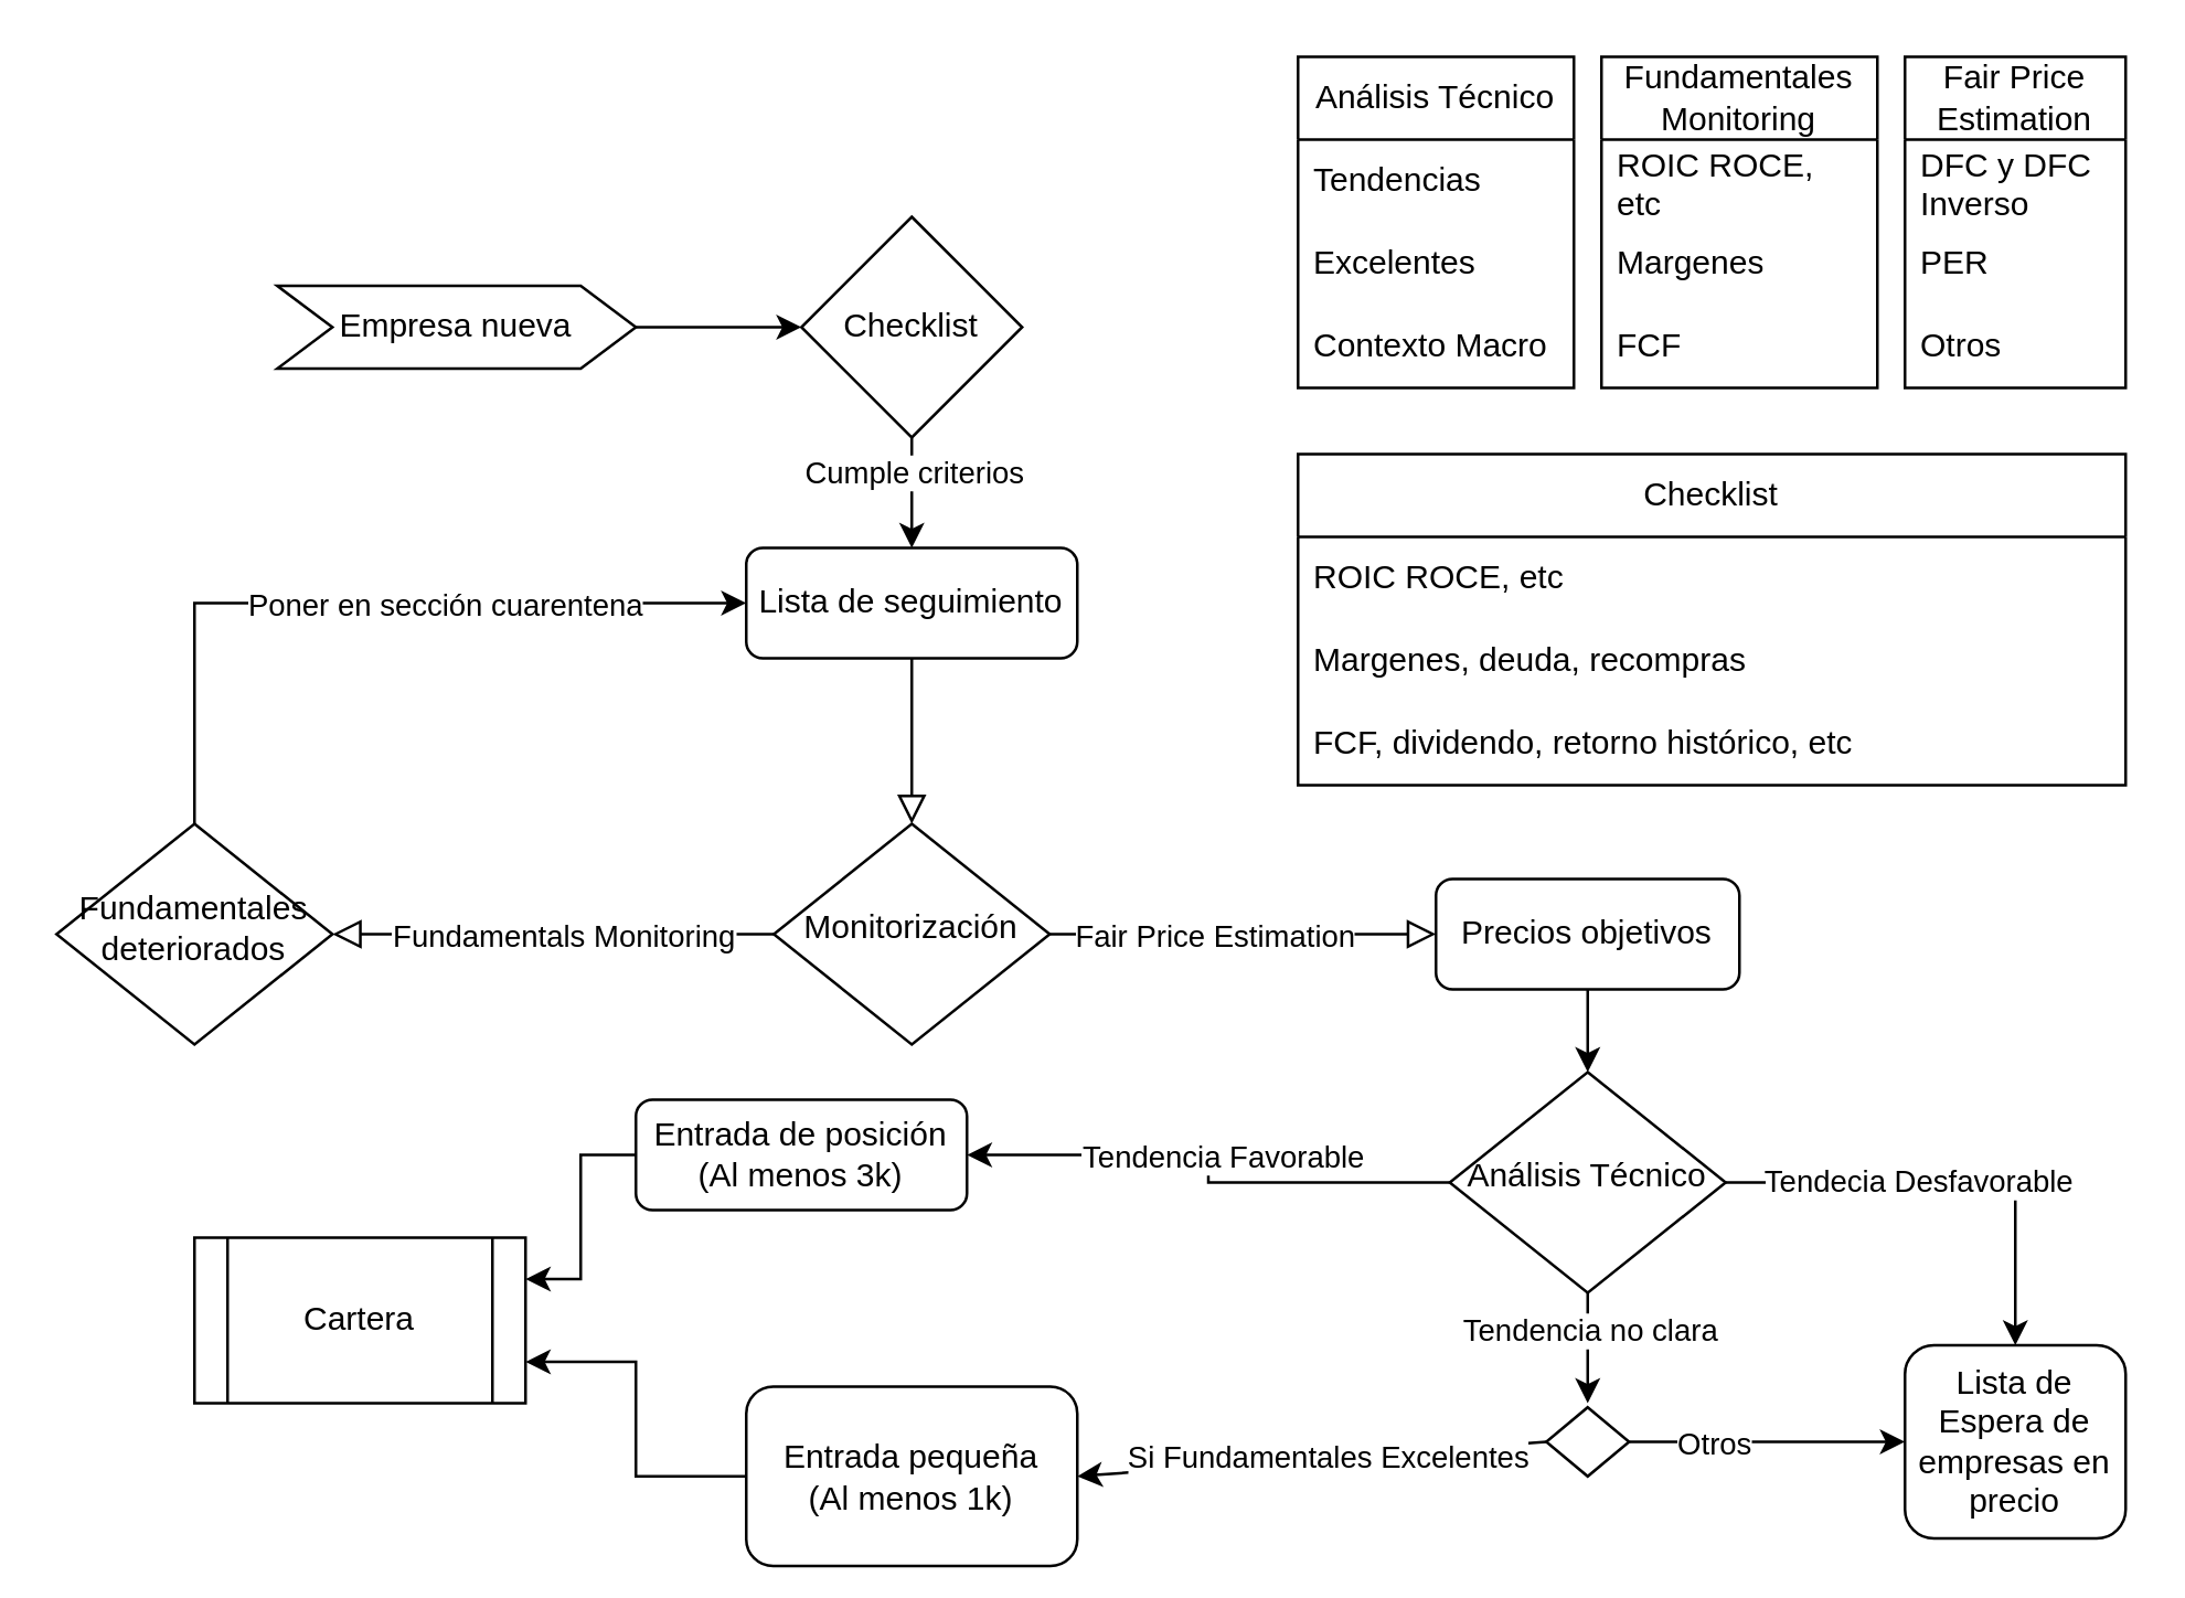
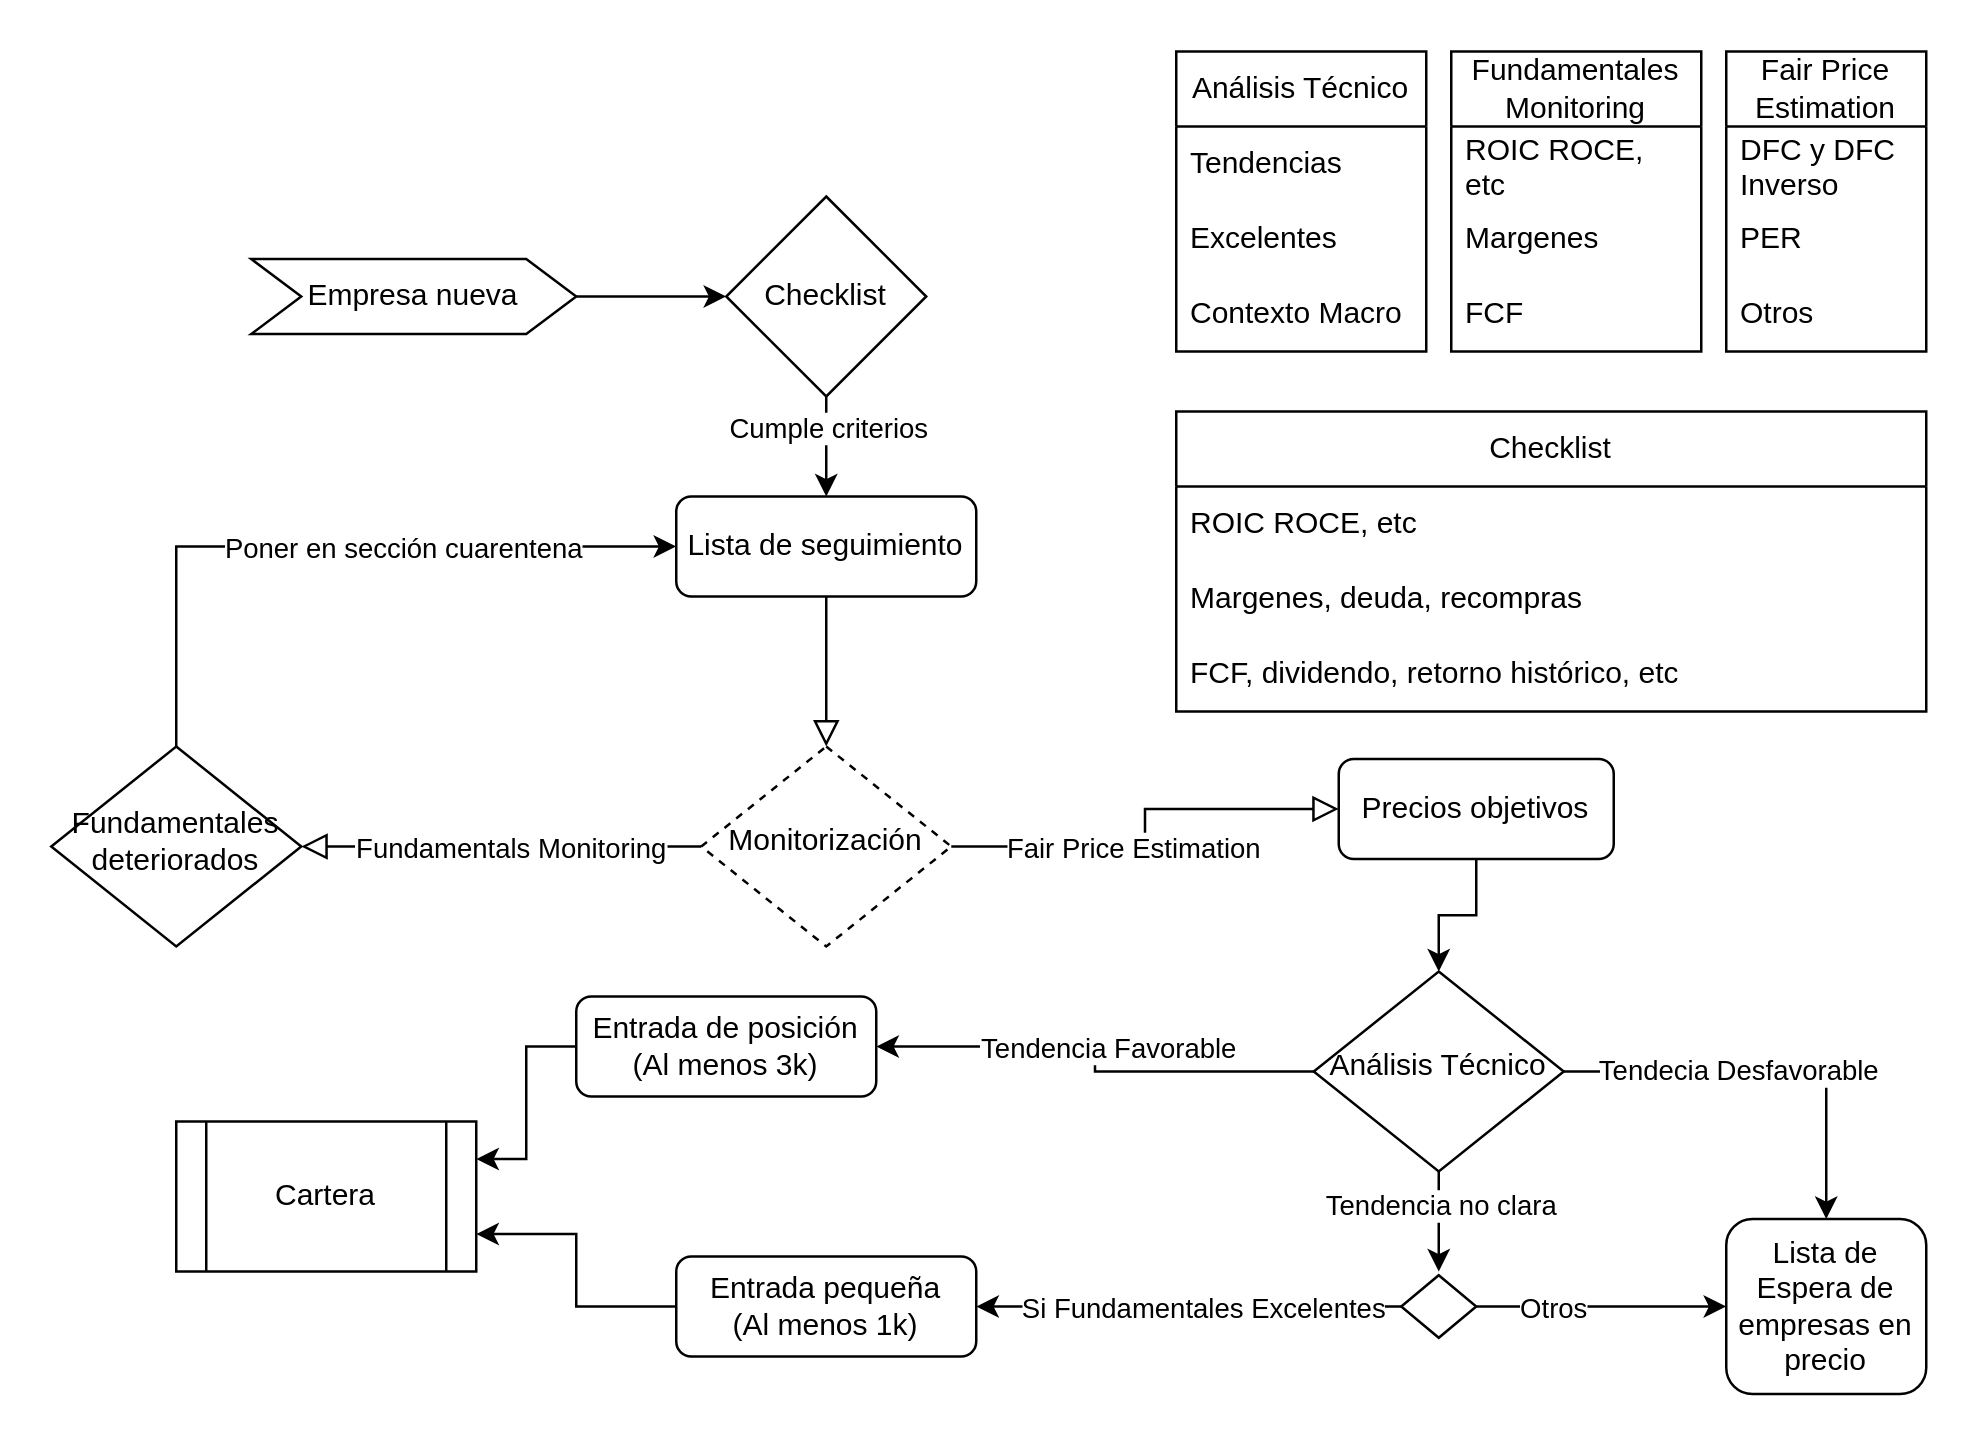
- <mxCell id="8" value="Monitorización" style="rhombus;whiteSpace=wrap;html=1;shadow=0;fontFamily=Helvetica;fontSize=12;align=center;strokeWidth=1;spacing=6;spacingTop=-4;" parent="1" vertex="1"><mxGeometry x="280" y="298" width="100" height="80" as="geometry" /></mxCell>
+ <mxCell id="8" value="Monitorización" style="rhombus;whiteSpace=wrap;html=1;shadow=0;fontFamily=Helvetica;fontSize=12;align=center;strokeWidth=1;spacing=6;spacingTop=-4;dashed=1;" parent="1" vertex="1"><mxGeometry x="280" y="298" width="100" height="80" as="geometry" /></mxCell>
- <mxCell id="10" value="Precios objetivos" style="rounded=1;whiteSpace=wrap;html=1;fontSize=12;glass=0;strokeWidth=1;shadow=0;" parent="1" vertex="1"><mxGeometry x="520" y="318" width="110" height="40" as="geometry" /></mxCell>
+ <mxCell id="10" value="Precios objetivos" style="rounded=1;whiteSpace=wrap;html=1;fontSize=12;glass=0;strokeWidth=1;shadow=0;" parent="1" vertex="1"><mxGeometry x="535" y="303" width="110" height="40" as="geometry" /></mxCell>
- <mxCell id="32" value="Entrada pequeña&lt;div&gt;(Al menos 1k)&lt;/div&gt;" style="rounded=1;whiteSpace=wrap;html=1;" vertex="1" parent="1"><mxGeometry x="270" y="502" width="120" height="65" as="geometry" /></mxCell>
+ <mxCell id="32" value="Entrada pequeña&lt;div&gt;(Al menos 1k)&lt;/div&gt;" style="rounded=1;whiteSpace=wrap;html=1;" vertex="1" parent="1"><mxGeometry x="270" y="502" width="120" height="40" as="geometry" /></mxCell>
